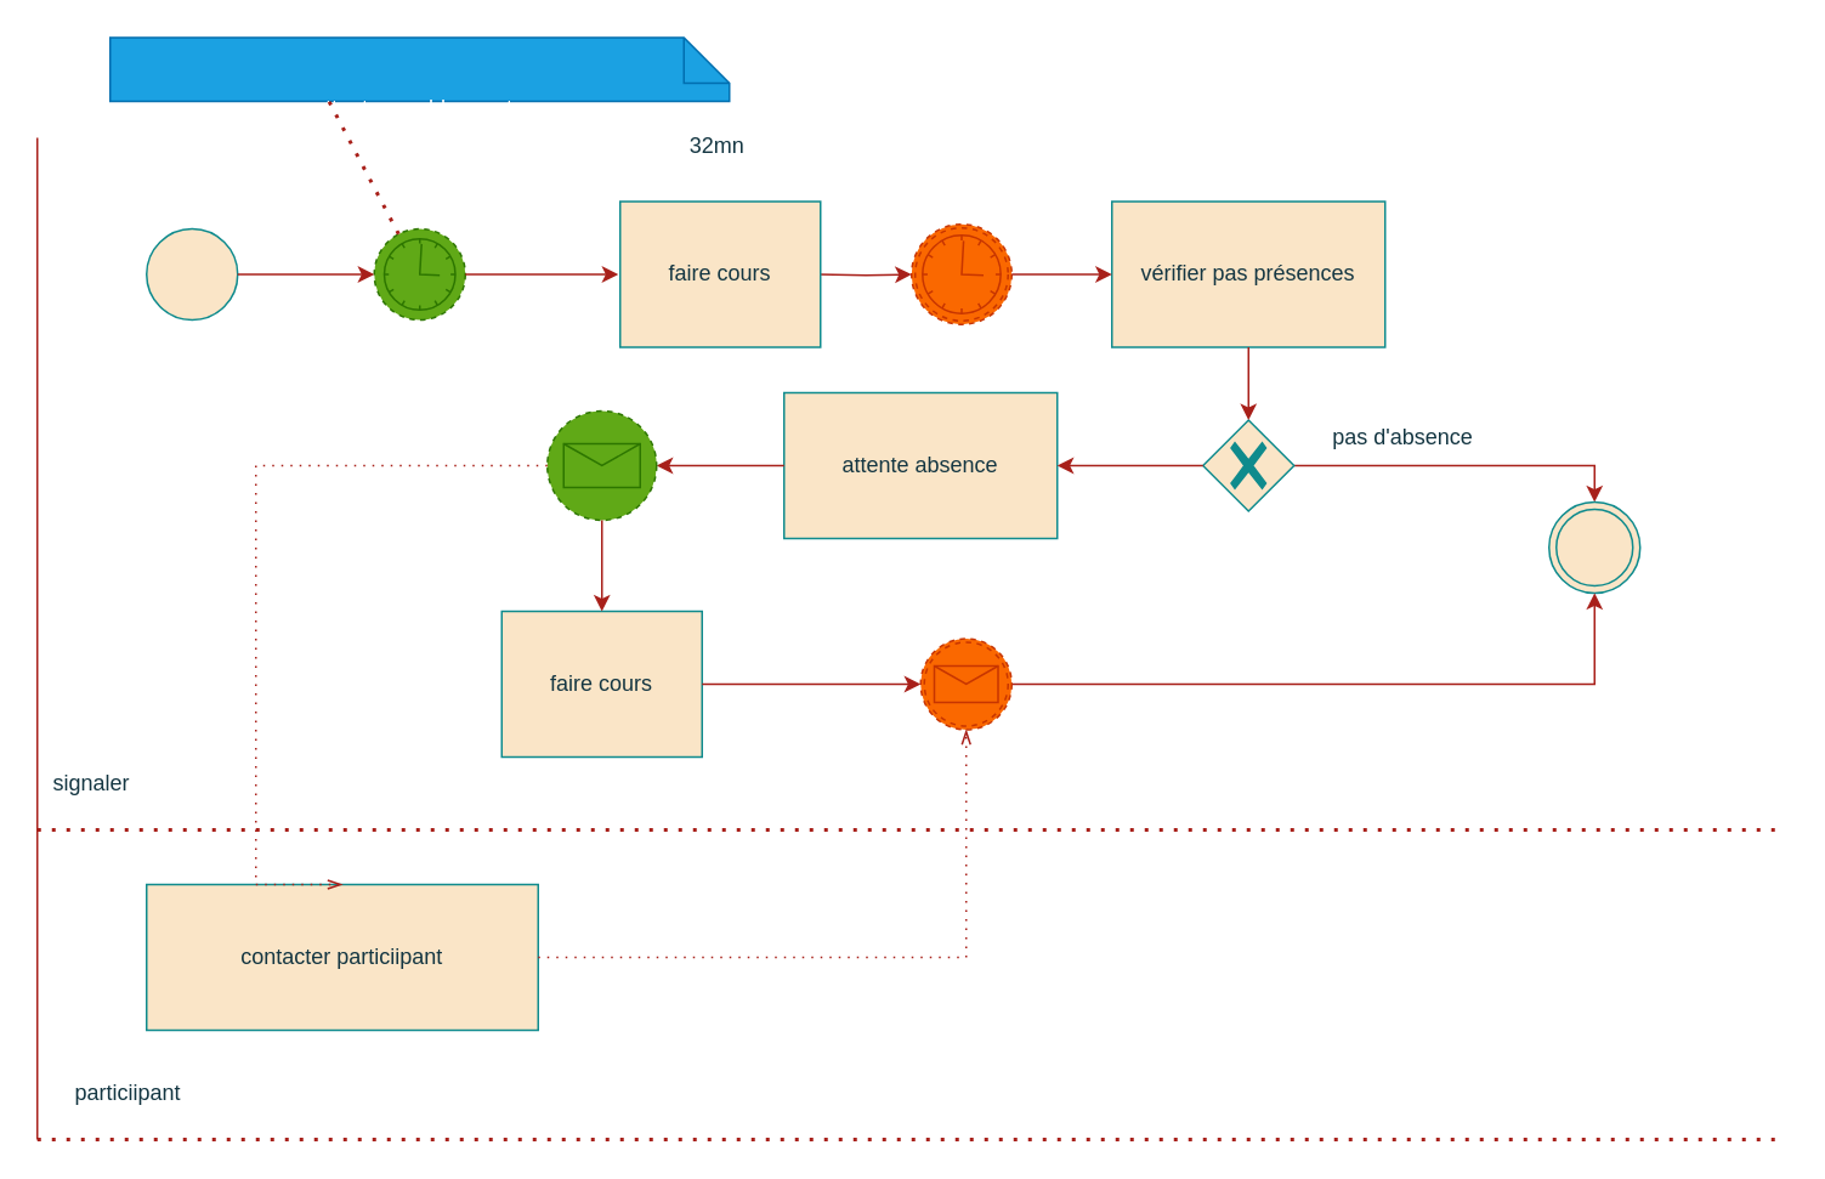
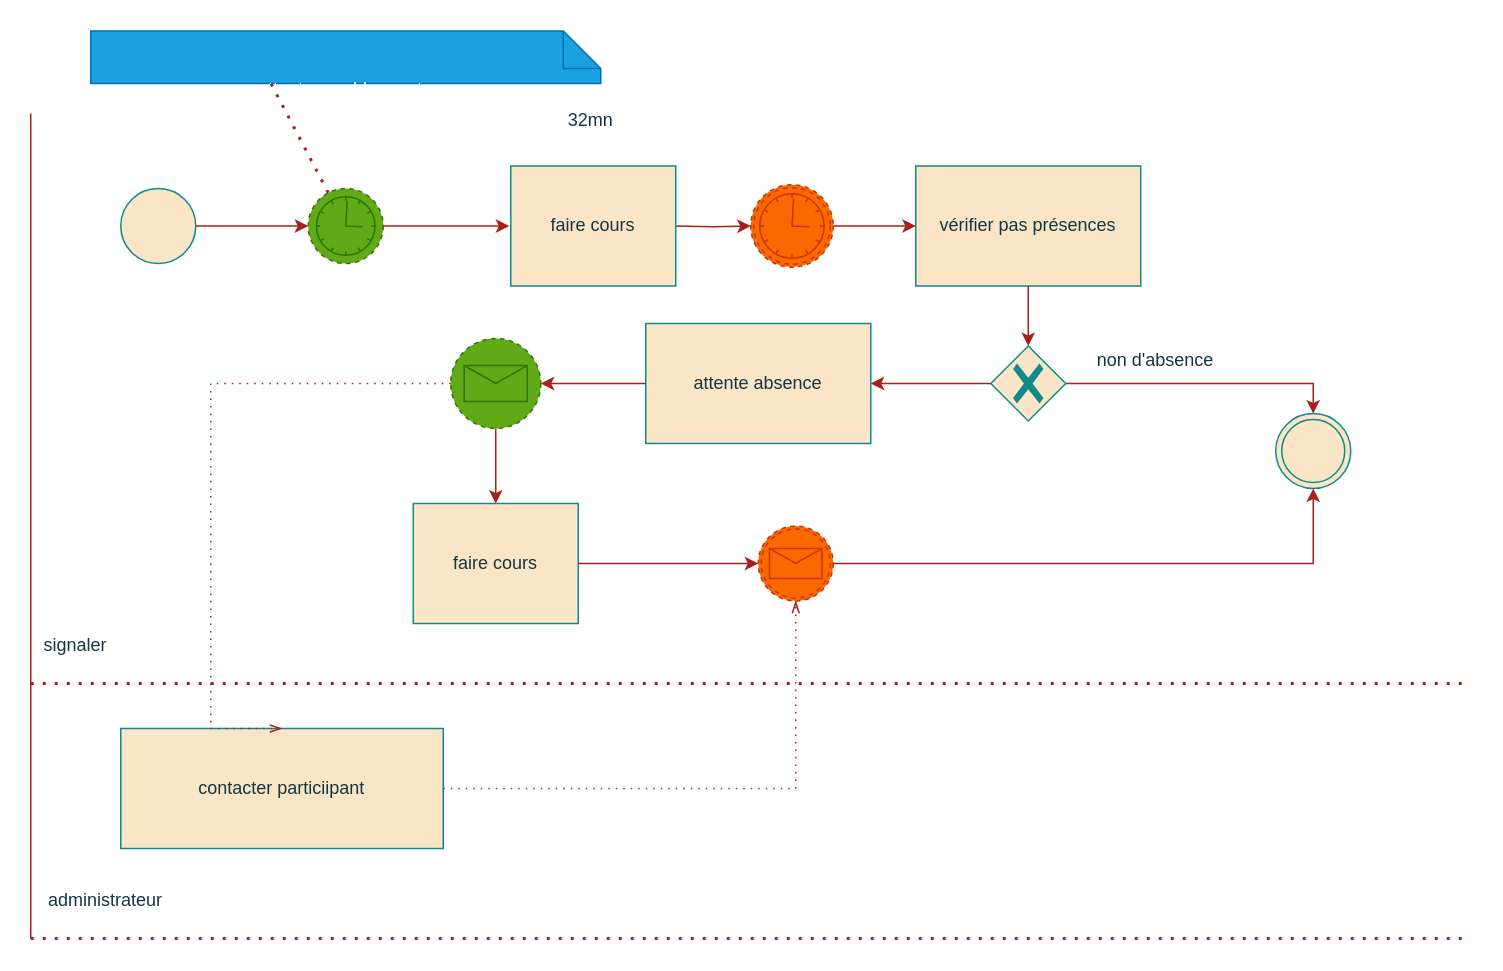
- <mxCell id="13" value="pas d'absence" style="text;html=1;whiteSpace=wrap;strokeColor=none;fillColor=none;align=center;verticalAlign=middle;rounded=0;fontColor=#143642;" vertex="1" parent="1"><mxGeometry x="700" y="225" width="140" height="30" as="geometry" /></mxCell>
+ <mxCell id="13" value="non d'absence" style="text;html=1;whiteSpace=wrap;strokeColor=none;fillColor=none;align=center;verticalAlign=middle;rounded=0;fontColor=#143642;" vertex="1" parent="1"><mxGeometry x="700" y="225" width="140" height="30" as="geometry" /></mxCell>
- <mxCell id="26" value="particiipant" style="text;html=1;whiteSpace=wrap;strokeColor=none;fillColor=none;align=center;verticalAlign=middle;rounded=0;fontColor=#143642;" vertex="1" parent="1"><mxGeometry x="20" y="585" width="100" height="30" as="geometry" /></mxCell>
+ <mxCell id="26" value="administrateur" style="text;html=1;whiteSpace=wrap;strokeColor=none;fillColor=none;align=center;verticalAlign=middle;rounded=0;fontColor=#143642;" vertex="1" parent="1"><mxGeometry x="20" y="585" width="100" height="30" as="geometry" /></mxCell>
